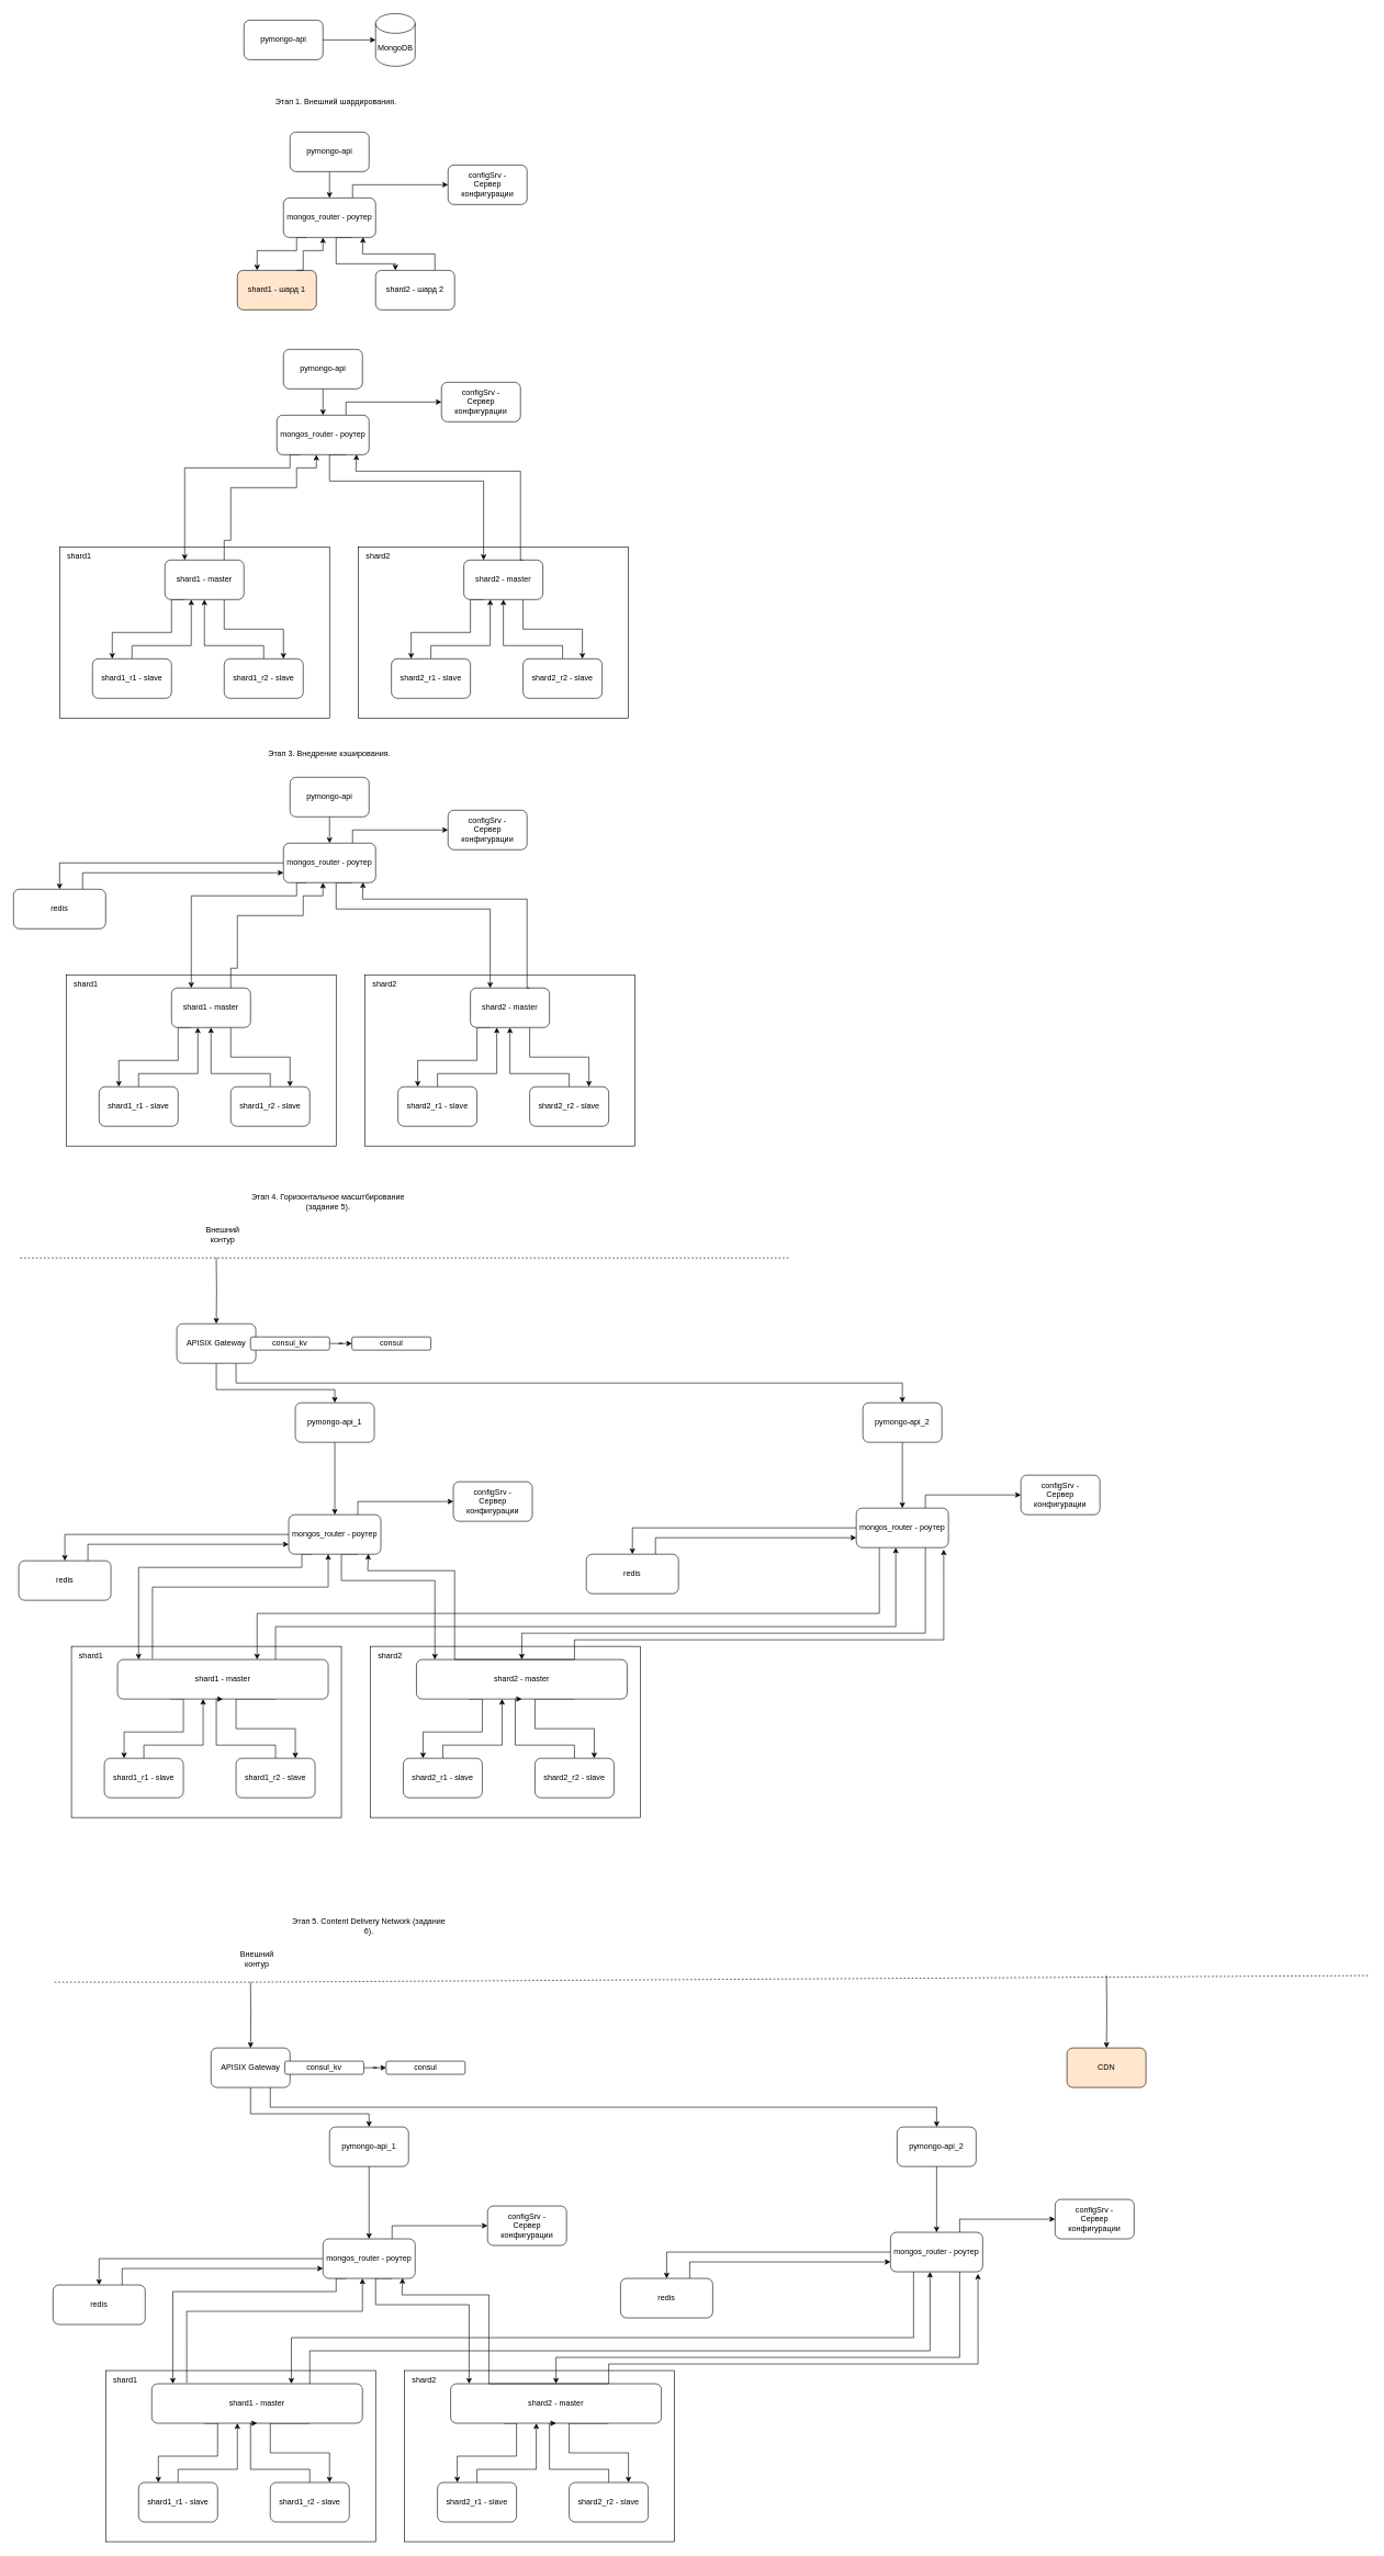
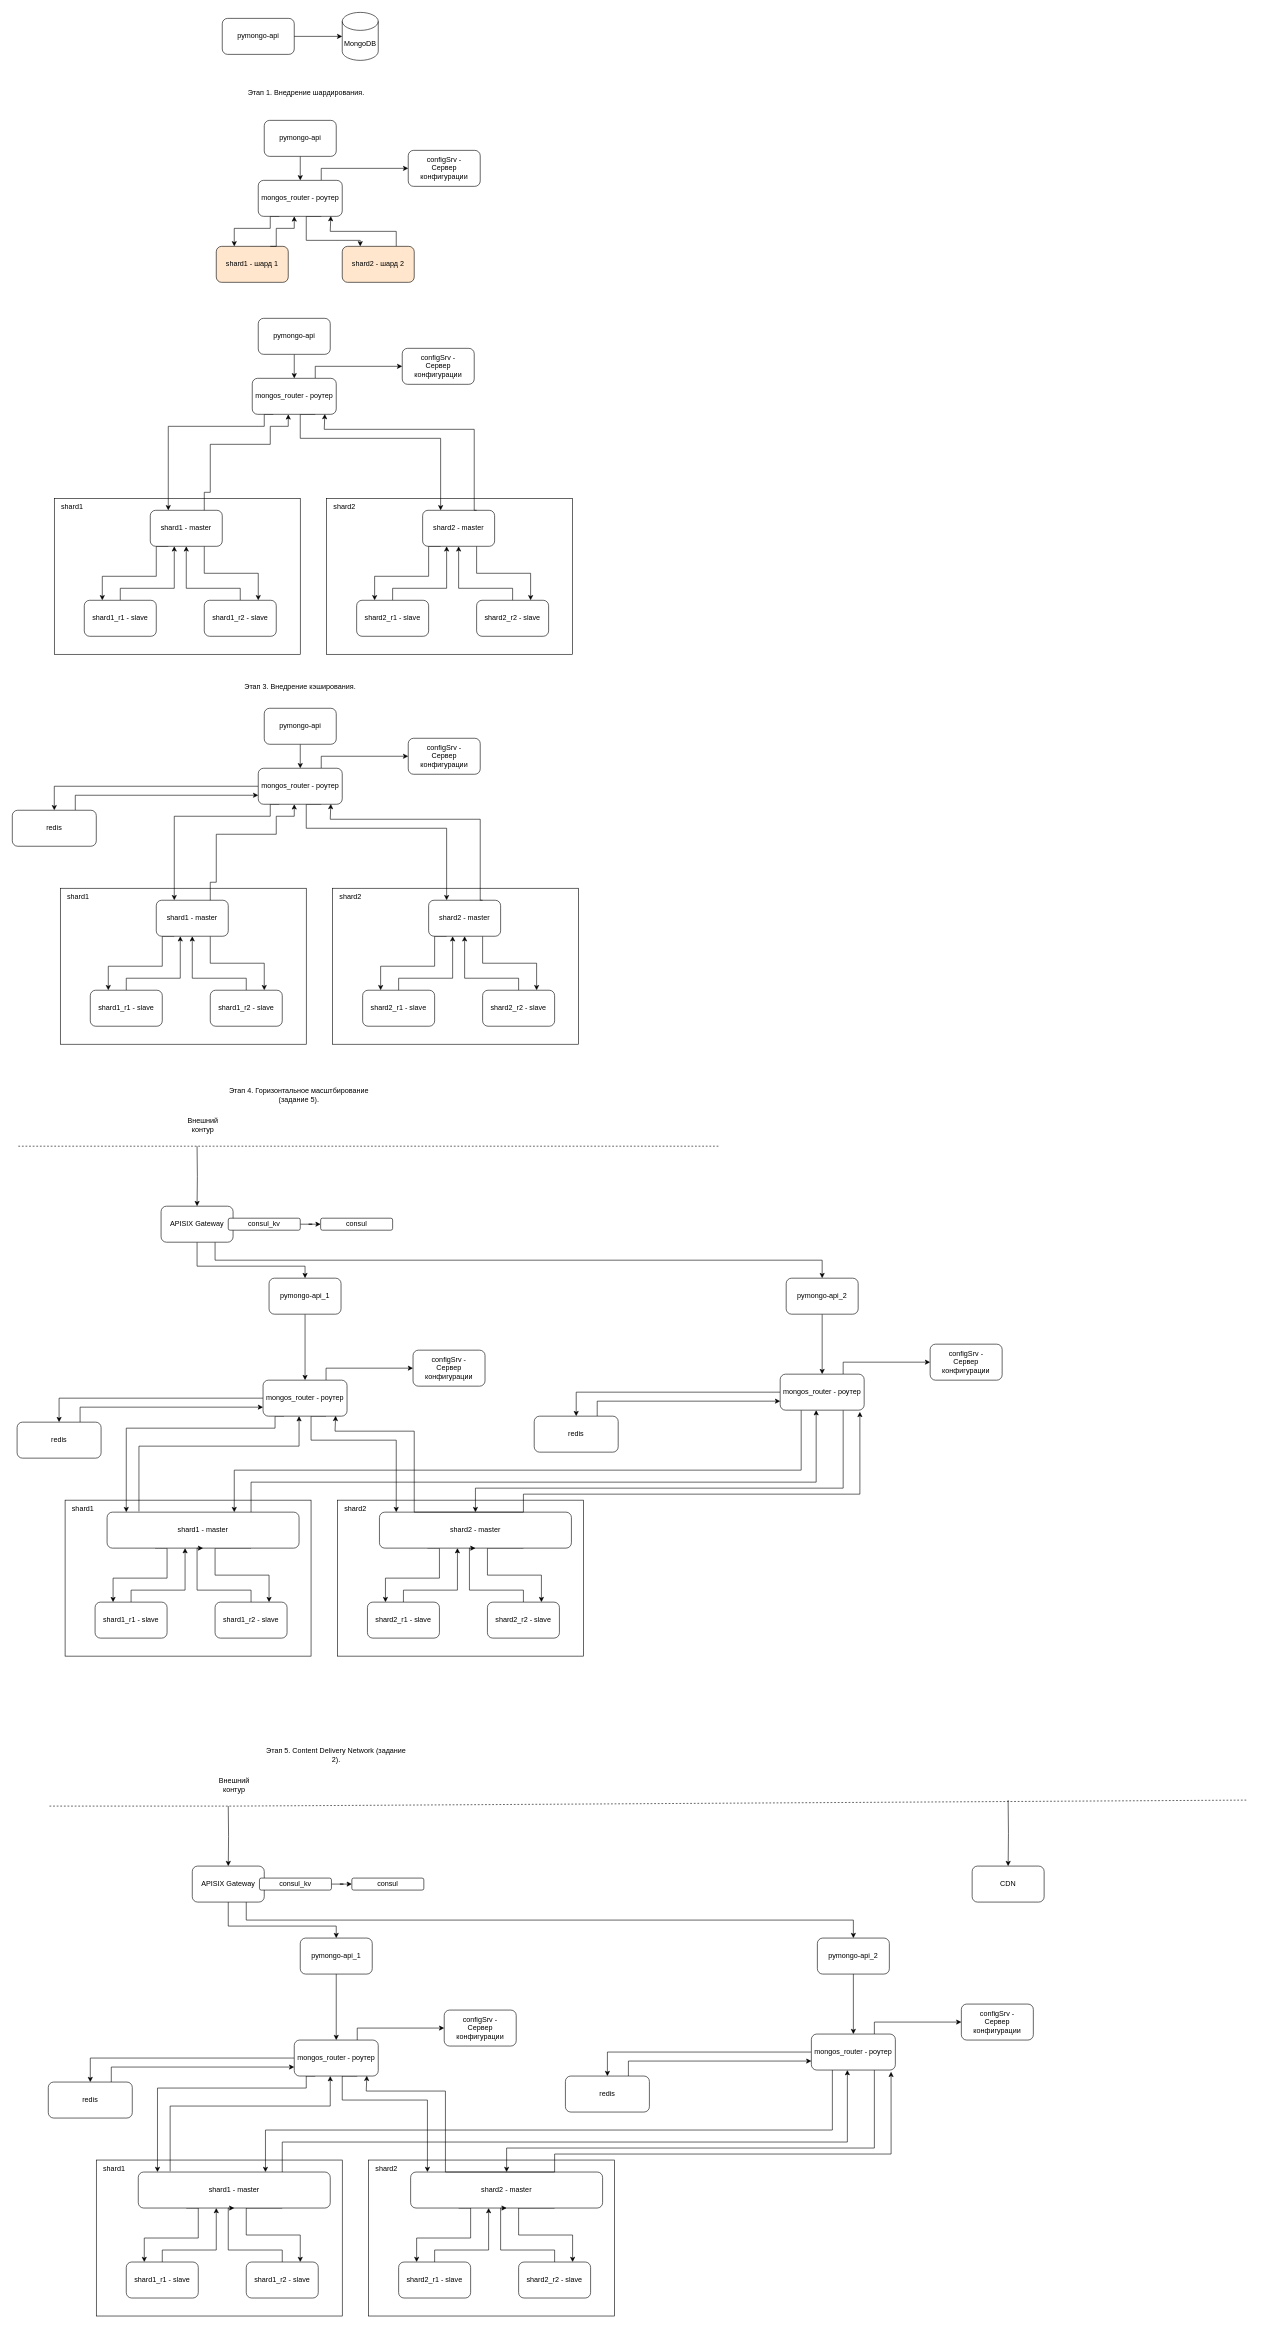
- <mxCell id="25" value="Этап 1. Внешний шардирования." style="text;html=1;align=center;verticalAlign=middle;whiteSpace=wrap;rounded=0;" vertex="1" parent="1"><mxGeometry x="390" y="139" width="240" height="30" as="geometry" /></mxCell>
+ <mxCell id="25" value="Этап 1. Внедрение шардирования." style="text;html=1;align=center;verticalAlign=middle;whiteSpace=wrap;rounded=0;" vertex="1" parent="1"><mxGeometry x="390" y="139" width="240" height="30" as="geometry" /></mxCell>
- <mxCell id="35" value="shard2 - шард 2" style="rounded=1;whiteSpace=wrap;html=1;" vertex="1" parent="1"><mxGeometry x="570" y="410" width="120" height="60" as="geometry" /></mxCell>
+ <mxCell id="35" value="shard2 - шард 2" style="rounded=1;whiteSpace=wrap;html=1;fillColor=#ffe6cc;" vertex="1" parent="1"><mxGeometry x="570" y="410" width="120" height="60" as="geometry" /></mxCell>
- <mxCell id="153" value="Этап 5. Content Delivery Network (задание 6)." style="text;html=1;align=center;verticalAlign=middle;whiteSpace=wrap;rounded=0;" vertex="1" parent="1"><mxGeometry x="440" y="2910" width="240" height="30" as="geometry" /></mxCell>
+ <mxCell id="153" value="Этап 5. Content Delivery Network (задание 2)." style="text;html=1;align=center;verticalAlign=middle;whiteSpace=wrap;rounded=0;" vertex="1" parent="1"><mxGeometry x="440" y="2910" width="240" height="30" as="geometry" /></mxCell>
- <mxCell id="187" value="CDN" style="rounded=1;whiteSpace=wrap;html=1;fillColor=#ffe6cc;" vertex="1" parent="1"><mxGeometry x="1620" y="3110" width="120" height="60" as="geometry" /></mxCell>
+ <mxCell id="187" value="CDN" style="rounded=1;whiteSpace=wrap;html=1;" vertex="1" parent="1"><mxGeometry x="1620" y="3110" width="120" height="60" as="geometry" /></mxCell>
